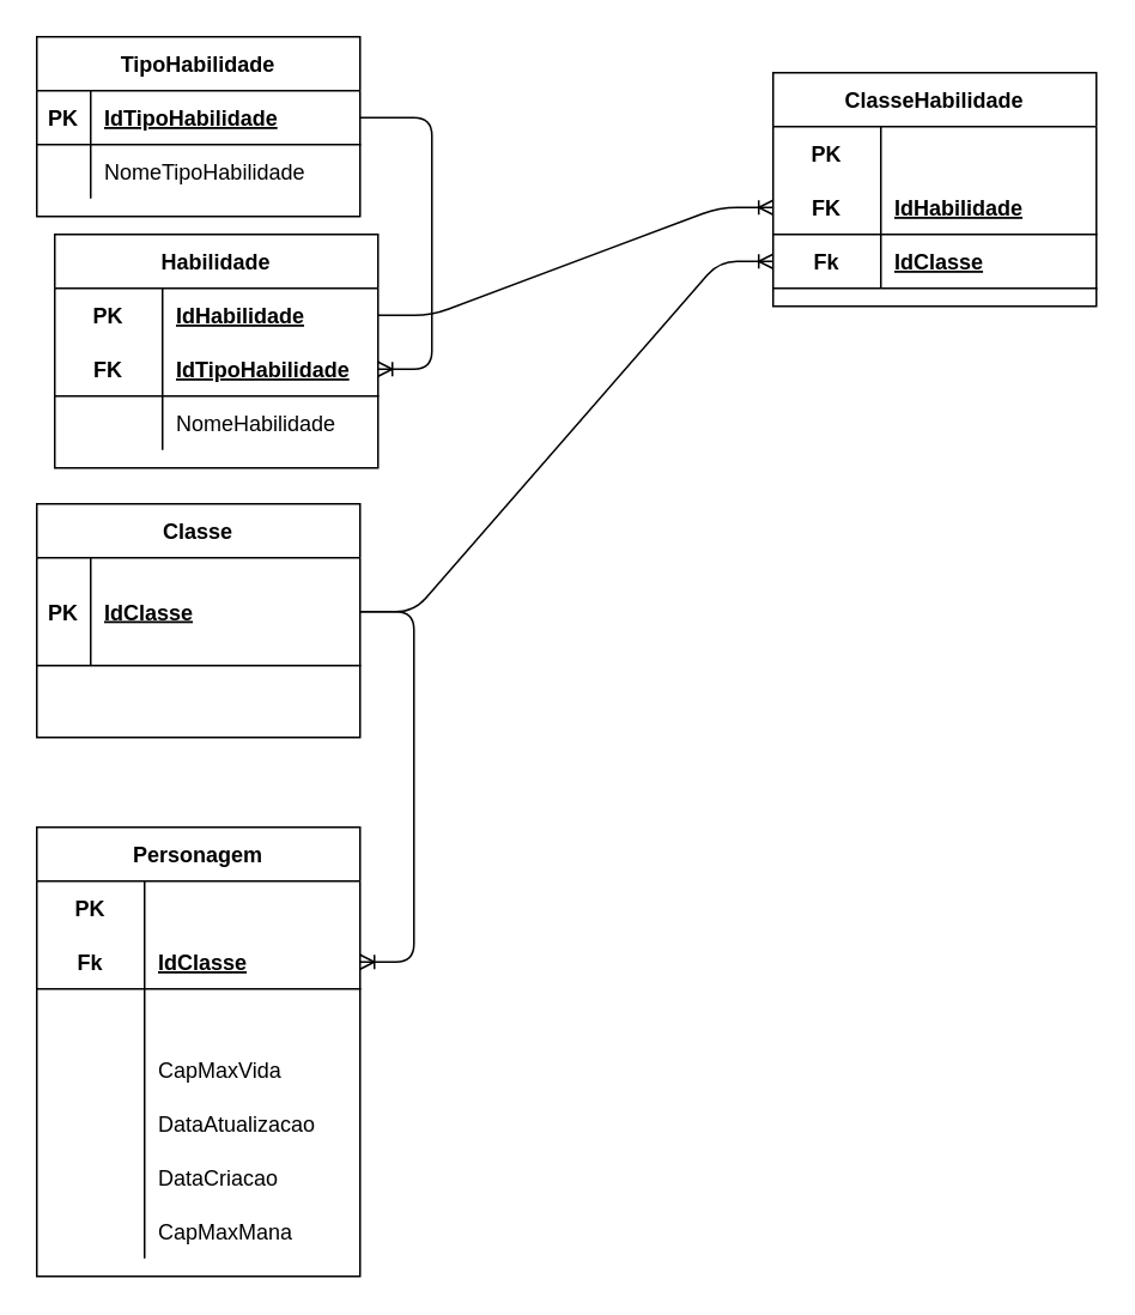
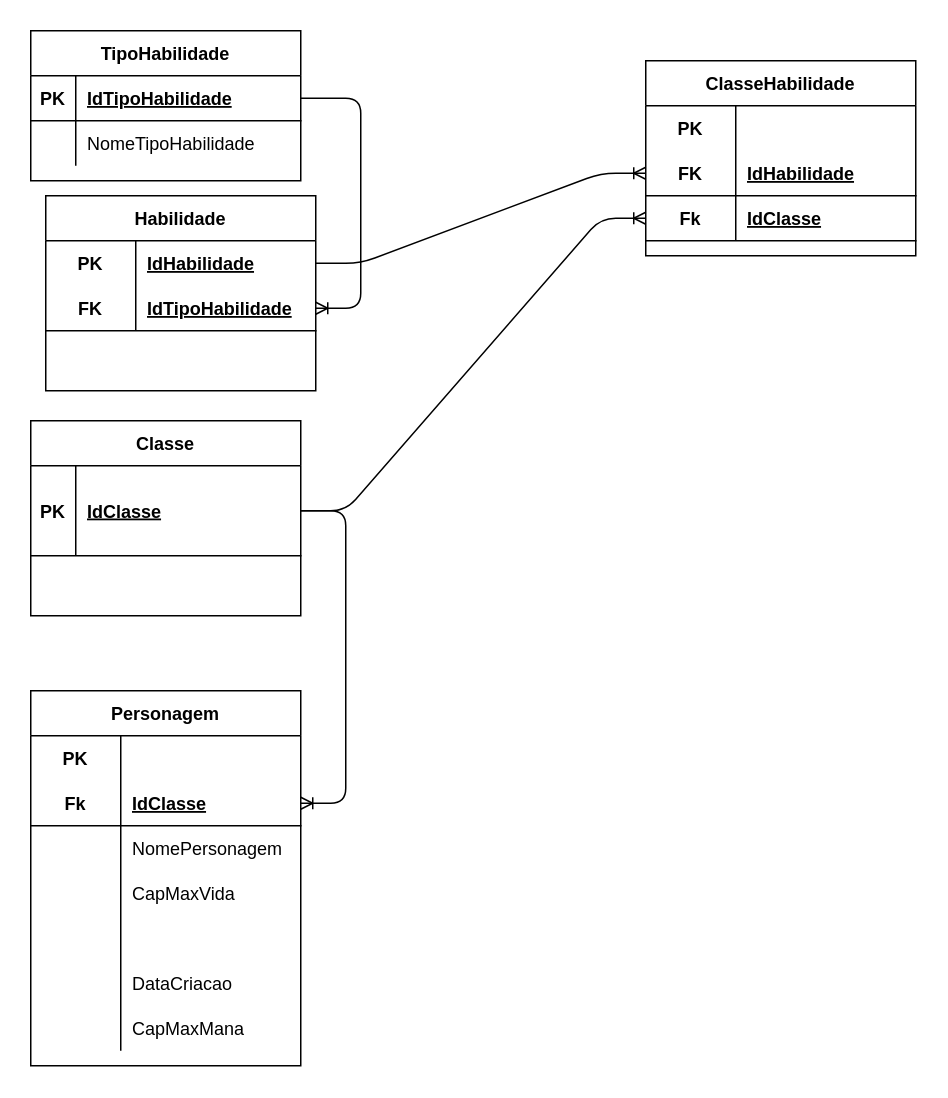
- <mxCell id="11" value="NomeHabilidade" style="shape=partialRectangle;connectable=0;fillColor=none;top=0;left=0;bottom=0;right=0;align=left;spacingLeft=6;overflow=hidden;" vertex="1" parent="9"><mxGeometry x="60" width="120" height="30" as="geometry" /></mxCell>
+ <mxCell id="42" value="NomePersonagem" style="shape=partialRectangle;connectable=0;fillColor=none;top=0;left=0;bottom=0;right=0;align=left;spacingLeft=6;overflow=hidden;" vertex="1" parent="40"><mxGeometry x="60" width="120" height="30" as="geometry" /></mxCell>
- <mxCell id="48" value="DataAtualizacao" style="shape=partialRectangle;connectable=0;fillColor=none;top=0;left=0;bottom=0;right=0;align=left;spacingLeft=6;overflow=hidden;" vertex="1" parent="46"><mxGeometry x="60" width="120" height="30" as="geometry" /></mxCell>
